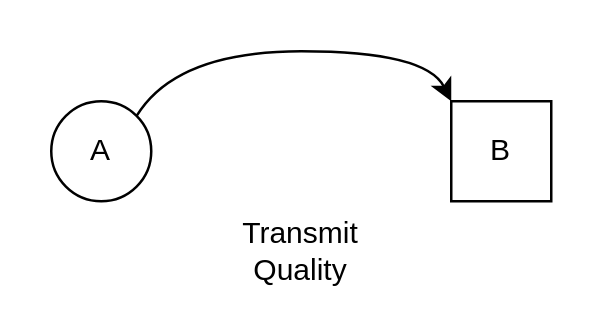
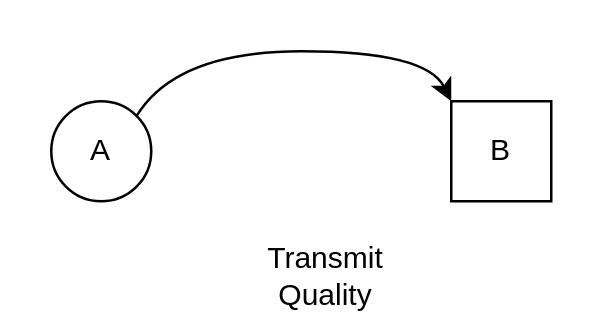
- <mxCell id="5" value="&lt;div&gt;Transmit&lt;/div&gt;&lt;div&gt; Quality&lt;/div&gt;" style="text;html=1;strokeColor=none;fillColor=none;align=center;verticalAlign=middle;whiteSpace=wrap;rounded=0;" vertex="1" parent="1"><mxGeometry x="100" y="90" width="40" height="20.0" as="geometry" /></mxCell>
+ <mxCell id="5" value="&lt;div&gt;Transmit&lt;/div&gt;&lt;div&gt; Quality&lt;/div&gt;" style="text;html=1;strokeColor=none;fillColor=none;align=center;verticalAlign=middle;whiteSpace=wrap;rounded=0;" vertex="1" parent="1"><mxGeometry x="110" y="100" width="40" height="20.0" as="geometry" /></mxCell>
